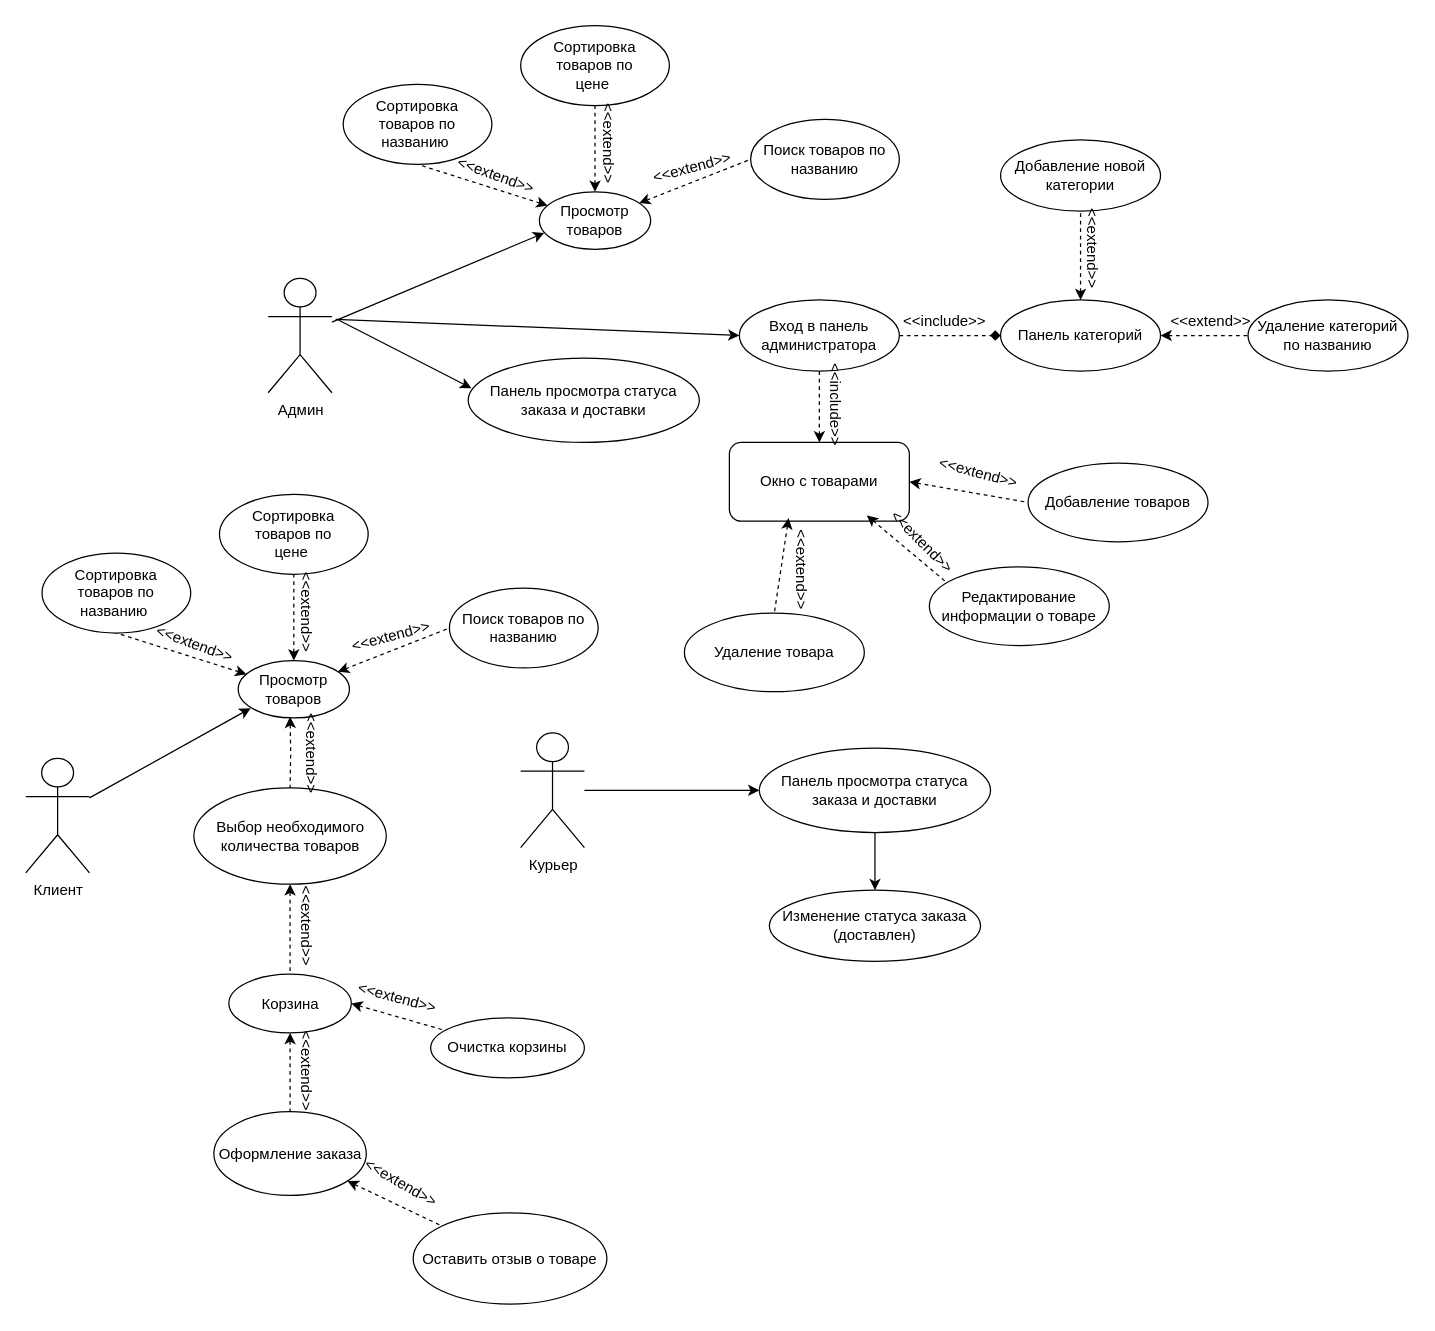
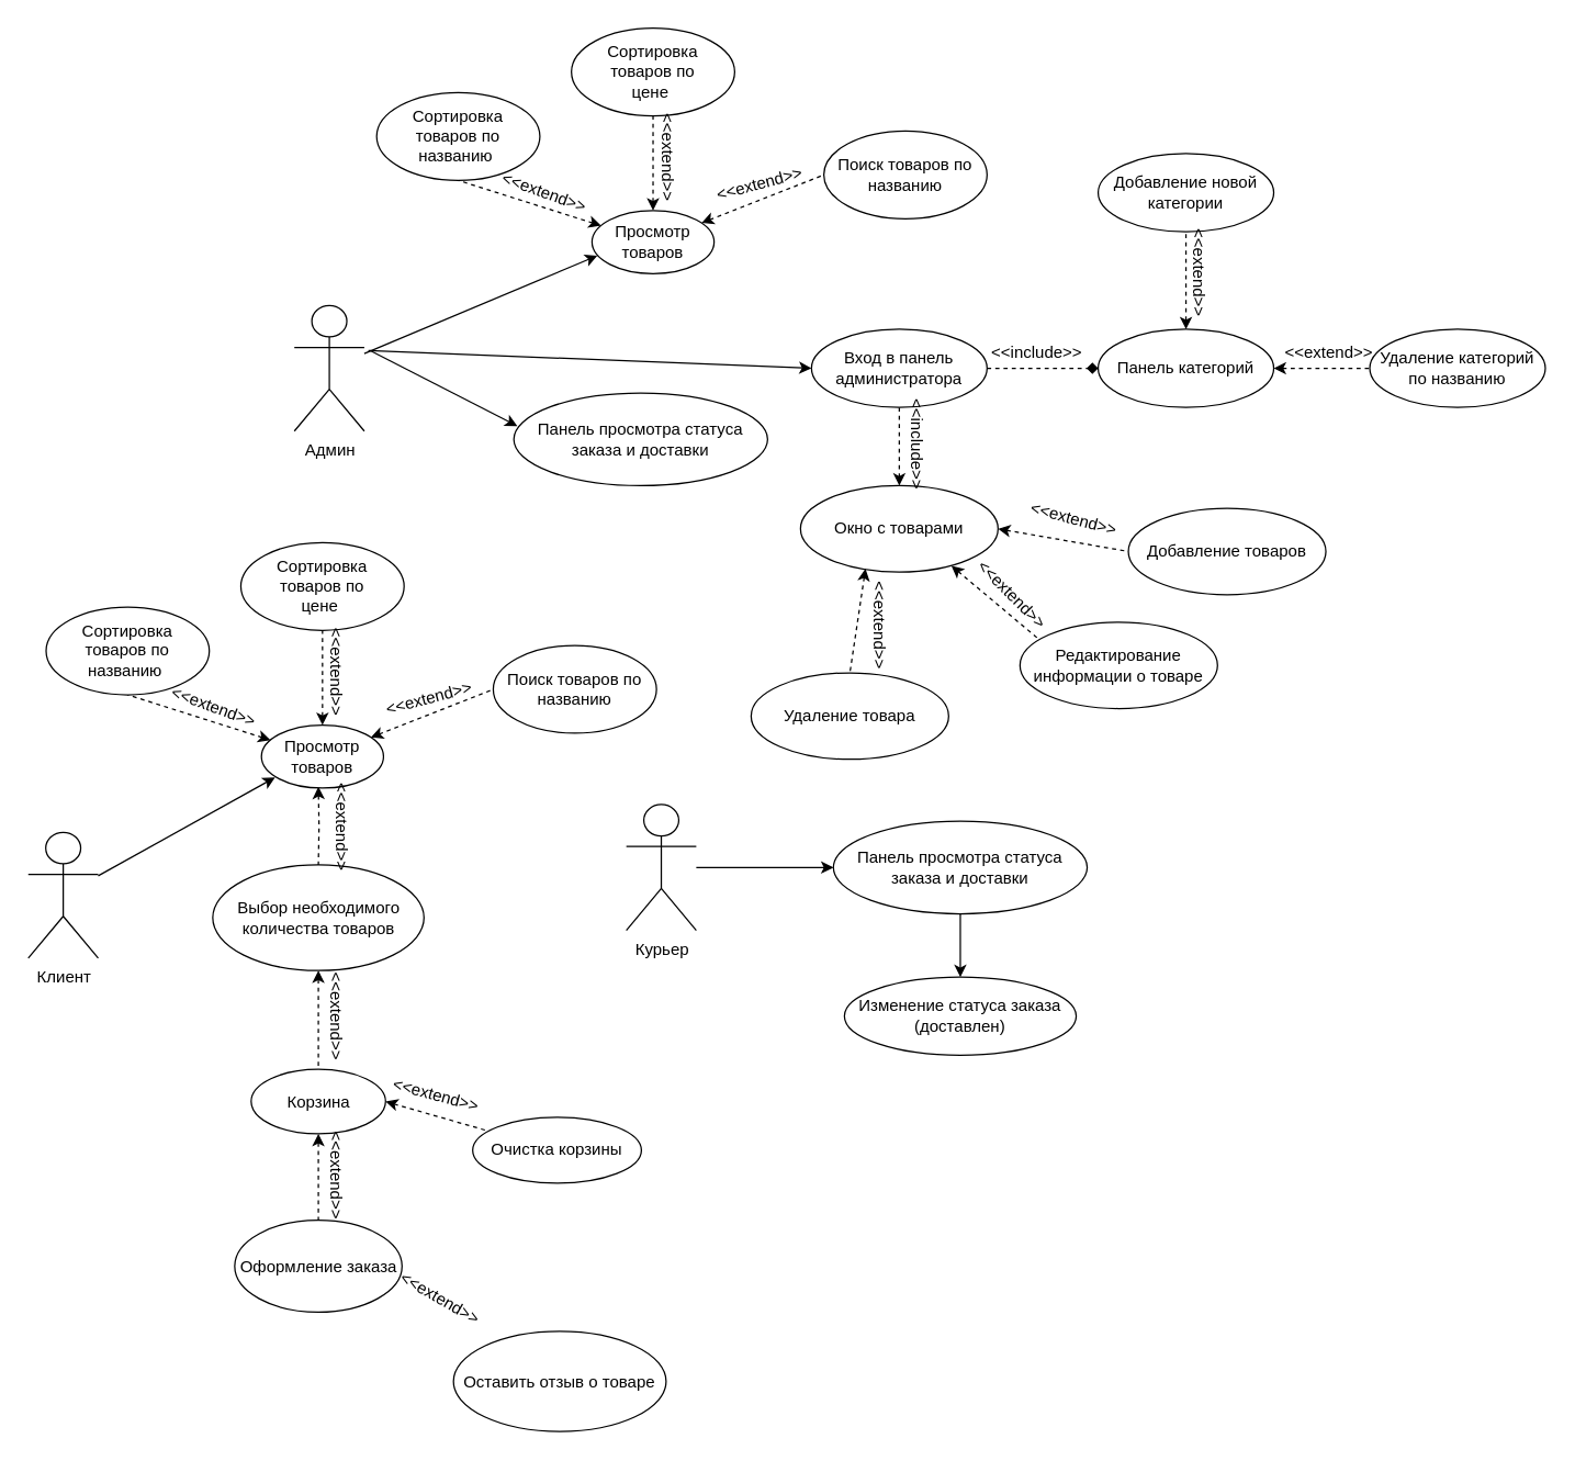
- <mxCell id="14" value="Окно с товарами" style="whiteSpace=wrap;html=1;rounded=1;" parent="1" vertex="1"><mxGeometry x="583" y="353.5" width="144" height="63" as="geometry" /></mxCell>
+ <mxCell id="14" value="Окно с товарами" style="ellipse;whiteSpace=wrap;html=1;" parent="1" vertex="1"><mxGeometry x="583" y="353.5" width="144" height="63" as="geometry" /></mxCell>
- <mxCell id="42" value="Курьер" style="shape=umlActor;verticalLabelPosition=bottom;verticalAlign=top;html=1;outlineConnect=0;" parent="1" vertex="1"><mxGeometry x="416" y="586" width="51" height="91.75" as="geometry" /></mxCell>
+ <mxCell id="42" value="Курьер" style="shape=umlActor;verticalLabelPosition=bottom;verticalAlign=top;html=1;outlineConnect=0;" parent="1" vertex="1"><mxGeometry x="456" y="586" width="51" height="91.75" as="geometry" /></mxCell>
- <mxCell id="31" style="rounded=0;orthogonalLoop=1;jettySize=auto;html=1;startArrow=classic;startFill=1;endArrow=none;endFill=0;dashed=1;" parent="1" source="32" target="35" edge="1"><mxGeometry relative="1" as="geometry" /></mxCell>
